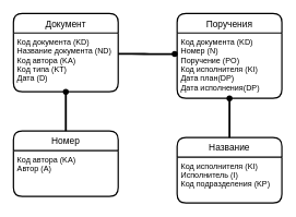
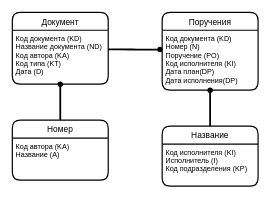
- <mxCell id="8" value="Код автора (KA)&#10;Автор (A)&#10;" style="align=left;strokeColor=none;fillColor=none;spacingLeft=4;fontSize=12;verticalAlign=top;resizable=0;rotatable=0;part=1;" vertex="1" parent="7"><mxGeometry y="30" width="160" height="70" as="geometry" /></mxCell>
+ <mxCell id="8" value="Код автора (KA)&#10;Название (A)&#10;" style="align=left;strokeColor=none;fillColor=none;spacingLeft=4;fontSize=12;verticalAlign=top;resizable=0;rotatable=0;part=1;" vertex="1" parent="7"><mxGeometry y="30" width="160" height="70" as="geometry" /></mxCell>
